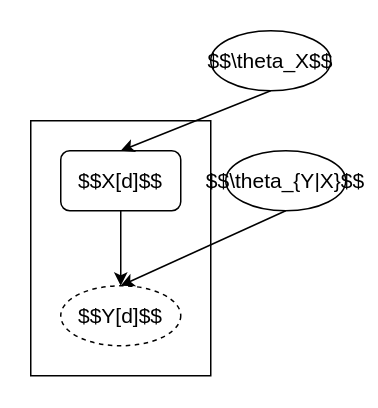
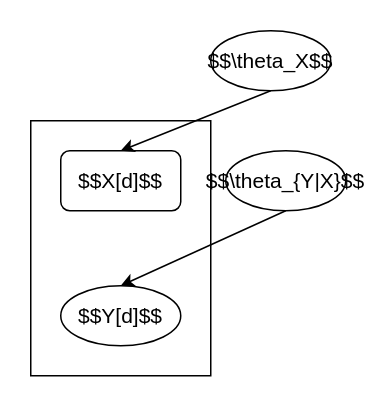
- <mxCell id="4" style="edgeStyle=orthogonalEdgeStyle;rounded=0;orthogonalLoop=1;jettySize=auto;html=1;exitX=0.5;exitY=1;exitDx=0;exitDy=0;entryX=0.5;entryY=0;entryDx=0;entryDy=0;" edge="1" parent="1" source="5" target="7"><mxGeometry relative="1" as="geometry" /></mxCell>
- <mxCell id="7" value="&lt;font style=&quot;font-size: 14px&quot;&gt;$$Y[d]$$&lt;/font&gt;" style="ellipse;whiteSpace=wrap;html=1;dashed=1;" vertex="1" parent="1"><mxGeometry x="40" y="190" width="80" height="40" as="geometry" /></mxCell>
+ <mxCell id="7" value="&lt;font style=&quot;font-size: 14px&quot;&gt;$$Y[d]$$&lt;/font&gt;" style="ellipse;whiteSpace=wrap;html=1;" vertex="1" parent="1"><mxGeometry x="40" y="190" width="80" height="40" as="geometry" /></mxCell>
